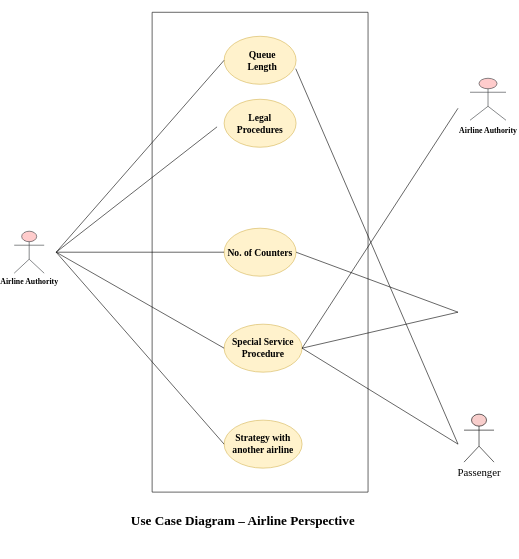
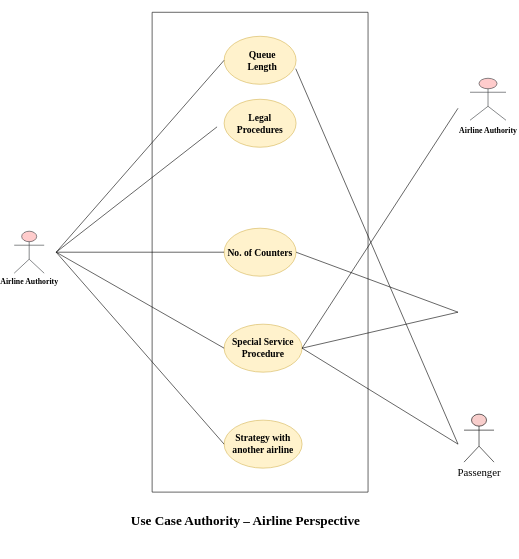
- <mxCell id="12" value="&lt;h1&gt;&lt;font style=&quot;font-size: 22px&quot;&gt;Use Case Diagram – Airline Perspective&lt;/font&gt;&lt;br&gt;&lt;/h1&gt;" style="text;html=1;strokeColor=none;fillColor=none;spacing=5;spacingTop=-20;whiteSpace=wrap;overflow=hidden;rounded=0;fontFamily=Georgia;fontSize=14;" vertex="1" parent="1"><mxGeometry x="210" y="840" width="470" height="70" as="geometry" /></mxCell>
+ <mxCell id="12" value="&lt;h1&gt;&lt;font style=&quot;font-size: 22px&quot;&gt;Use Case Authority – Airline Perspective&lt;/font&gt;&lt;br&gt;&lt;/h1&gt;" style="text;html=1;strokeColor=none;fillColor=none;spacing=5;spacingTop=-20;whiteSpace=wrap;overflow=hidden;rounded=0;fontFamily=Georgia;fontSize=14;" vertex="1" parent="1"><mxGeometry x="210" y="840" width="470" height="70" as="geometry" /></mxCell>
